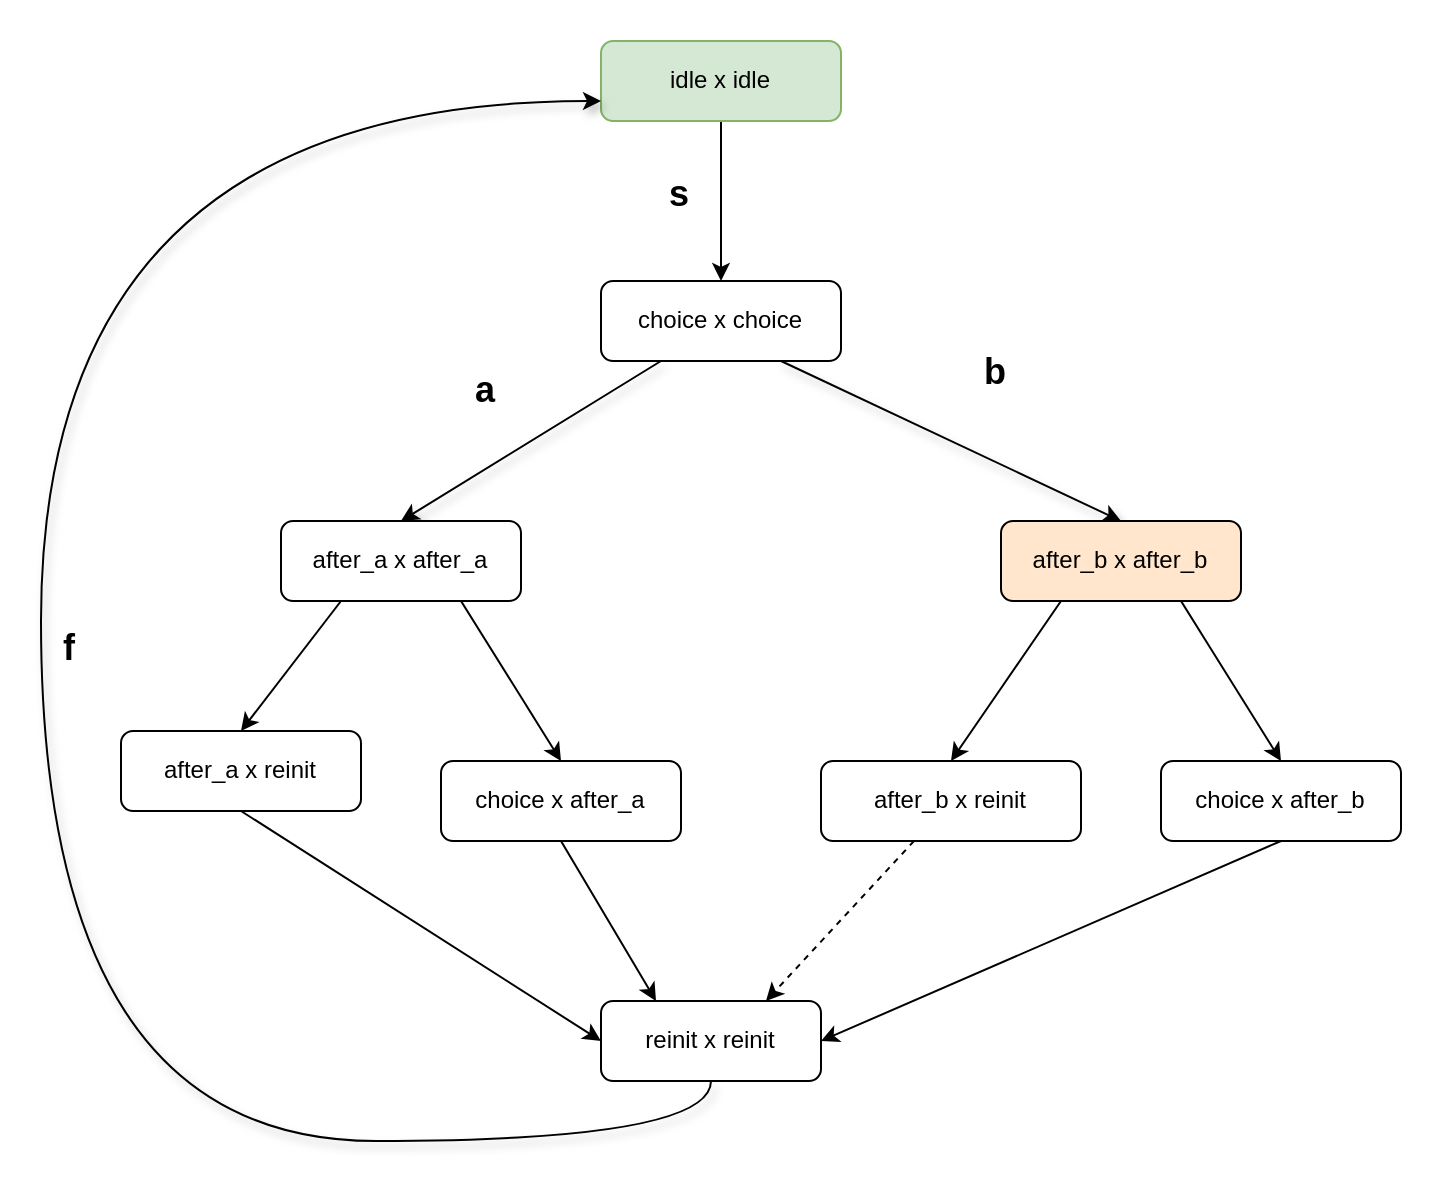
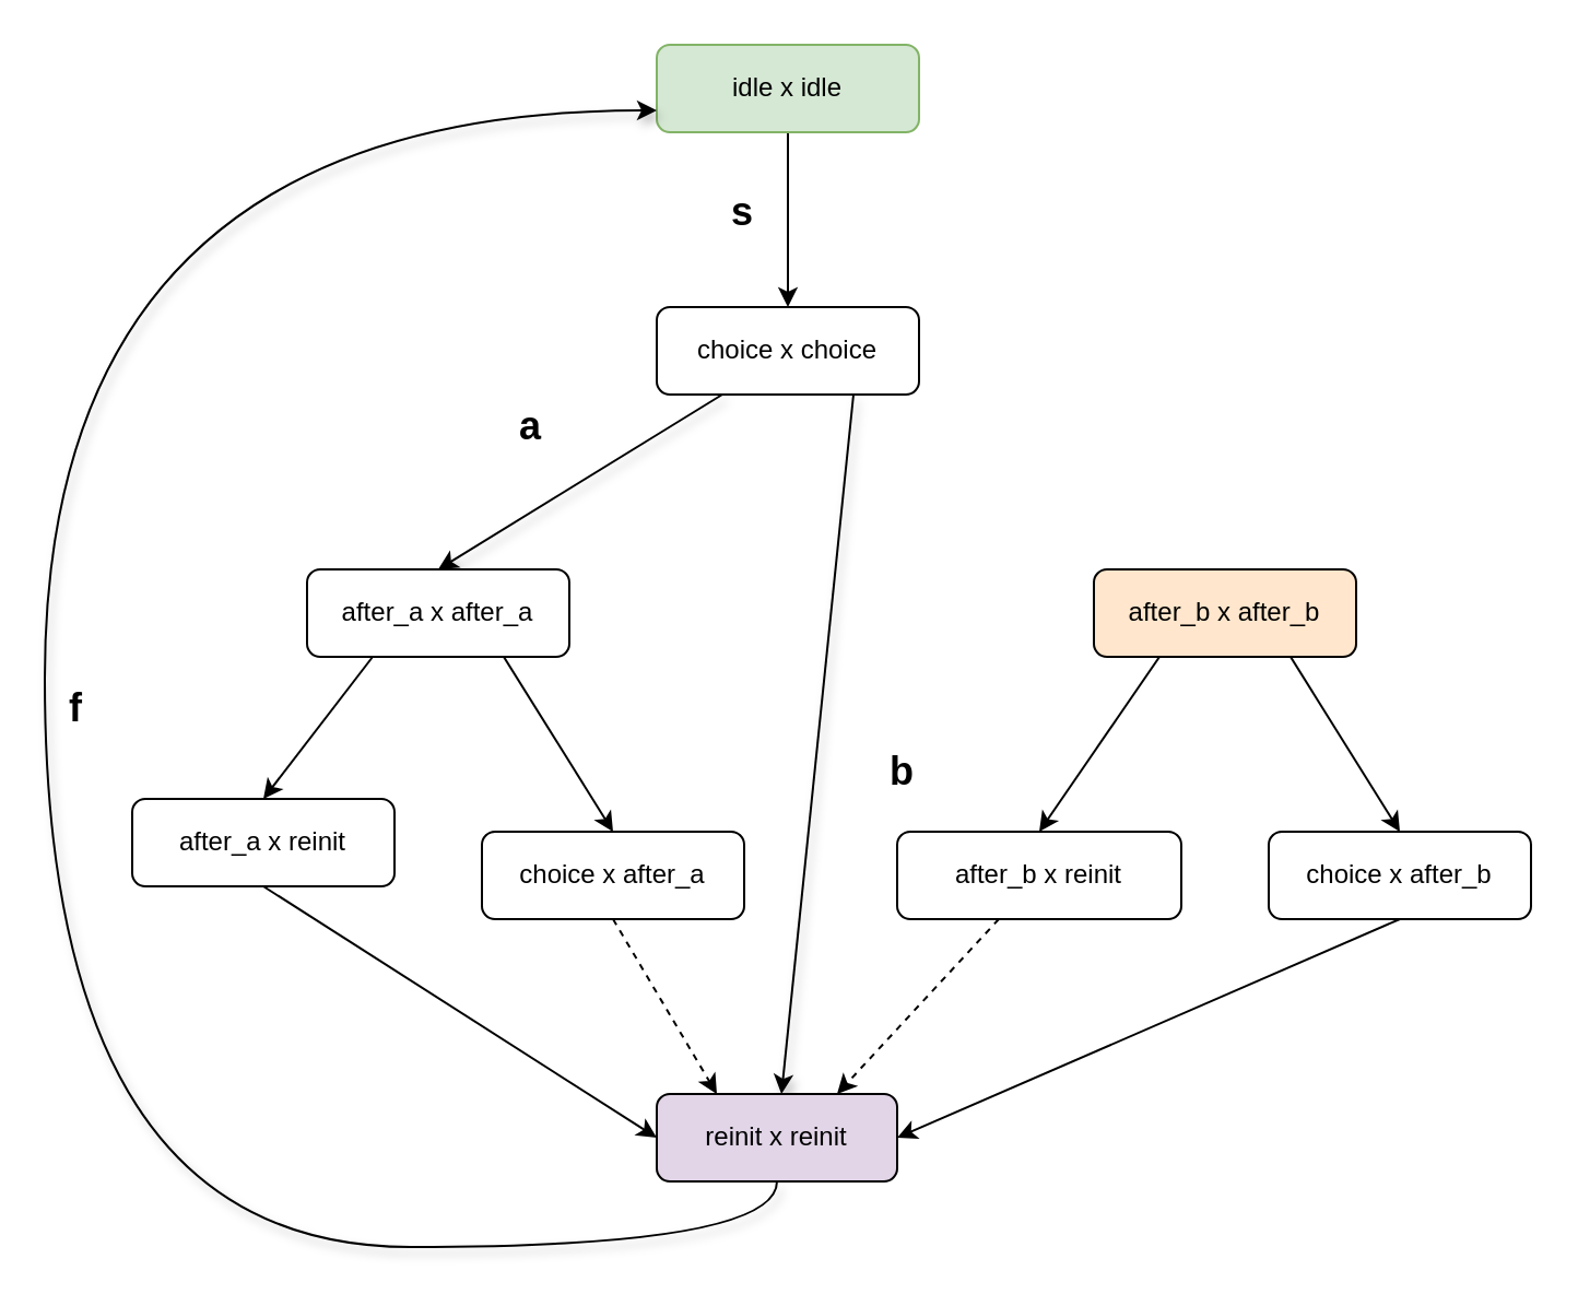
- <mxCell id="5" value="b" style="rounded=0;orthogonalLoop=1;jettySize=auto;html=1;entryX=0.5;entryY=0;entryDx=0;entryDy=0;strokeColor=#000000;fontSize=18;fontStyle=1;exitX=0.75;exitY=1;exitDx=0;exitDy=0;shadow=1;labelBackgroundColor=none;" edge="1" parent="1" source="6" target="16"><mxGeometry x="0.058" y="40" relative="1" as="geometry"><mxPoint as="offset" /></mxGeometry></mxCell>
+ <mxCell id="5" value="b" style="rounded=0;orthogonalLoop=1;jettySize=auto;html=1;strokeColor=#000000;fontSize=18;fontStyle=1;exitX=0.75;exitY=1;exitDx=0;exitDy=0;shadow=1;labelBackgroundColor=none;" edge="1" parent="1" source="6" target="22"><mxGeometry x="0.058" y="40" relative="1" as="geometry"><mxPoint as="offset" /></mxGeometry></mxCell>
- <mxCell id="10" style="rounded=0;orthogonalLoop=1;jettySize=auto;html=1;entryX=0.25;entryY=0;entryDx=0;entryDy=0;exitX=0.5;exitY=1;exitDx=0;exitDy=0;" edge="1" parent="1" source="11" target="22"><mxGeometry relative="1" as="geometry" /></mxCell>
+ <mxCell id="10" style="rounded=0;orthogonalLoop=1;jettySize=auto;html=1;entryX=0.25;entryY=0;entryDx=0;entryDy=0;exitX=0.5;exitY=1;exitDx=0;exitDy=0;dashed=1;" edge="1" parent="1" source="11" target="22"><mxGeometry relative="1" as="geometry" /></mxCell>
- <mxCell id="22" value="reinit x reinit" style="rounded=1;whiteSpace=wrap;html=1;strokeColor=#000000;" vertex="1" parent="1"><mxGeometry x="300" y="500" width="110" height="40" as="geometry" /></mxCell>
+ <mxCell id="22" value="reinit x reinit" style="rounded=1;whiteSpace=wrap;html=1;strokeColor=#000000;fillColor=#e1d5e7;" vertex="1" parent="1"><mxGeometry x="300" y="500" width="110" height="40" as="geometry" /></mxCell>
